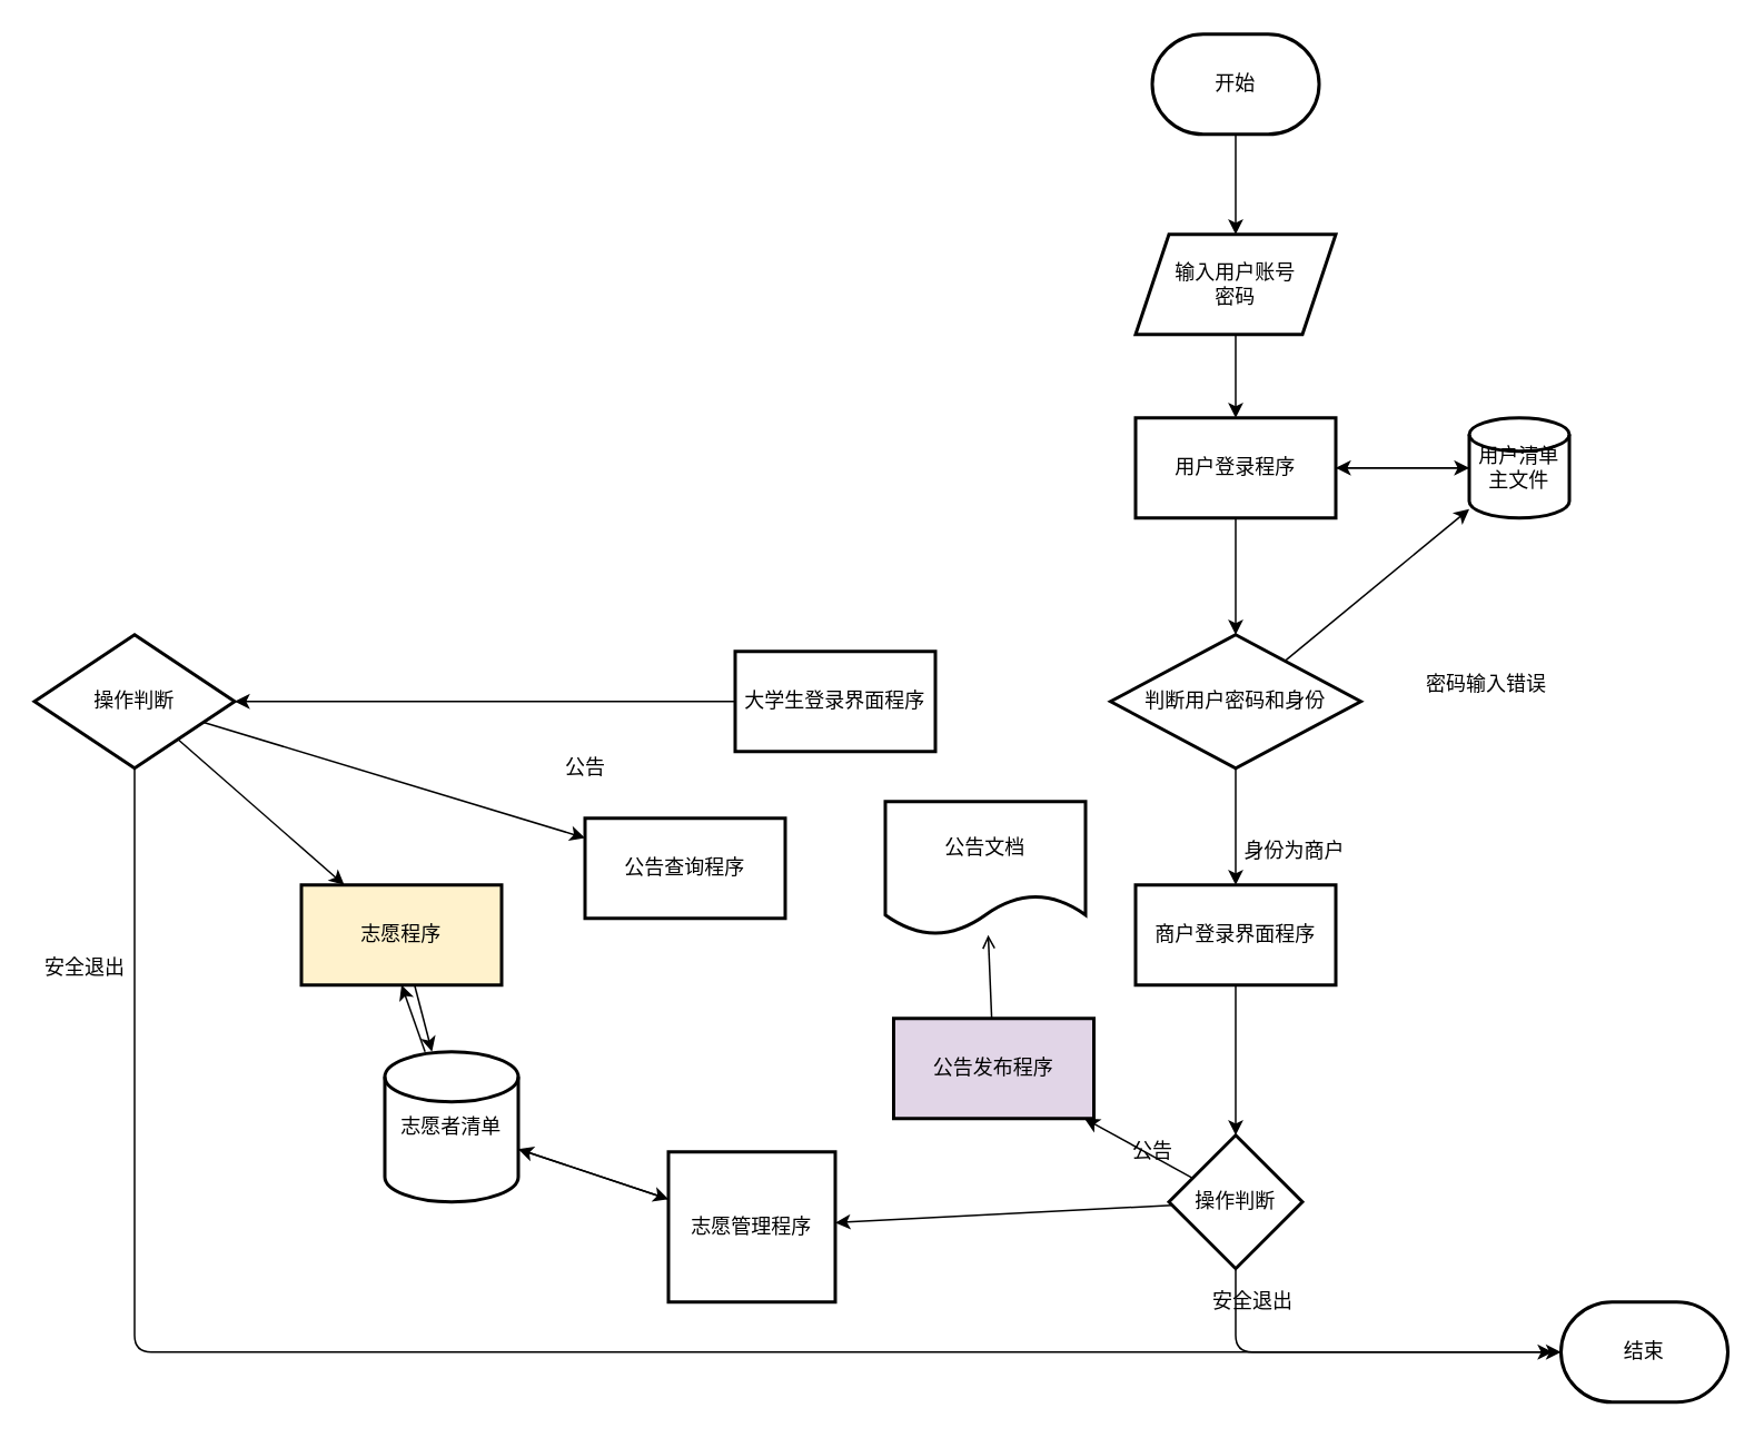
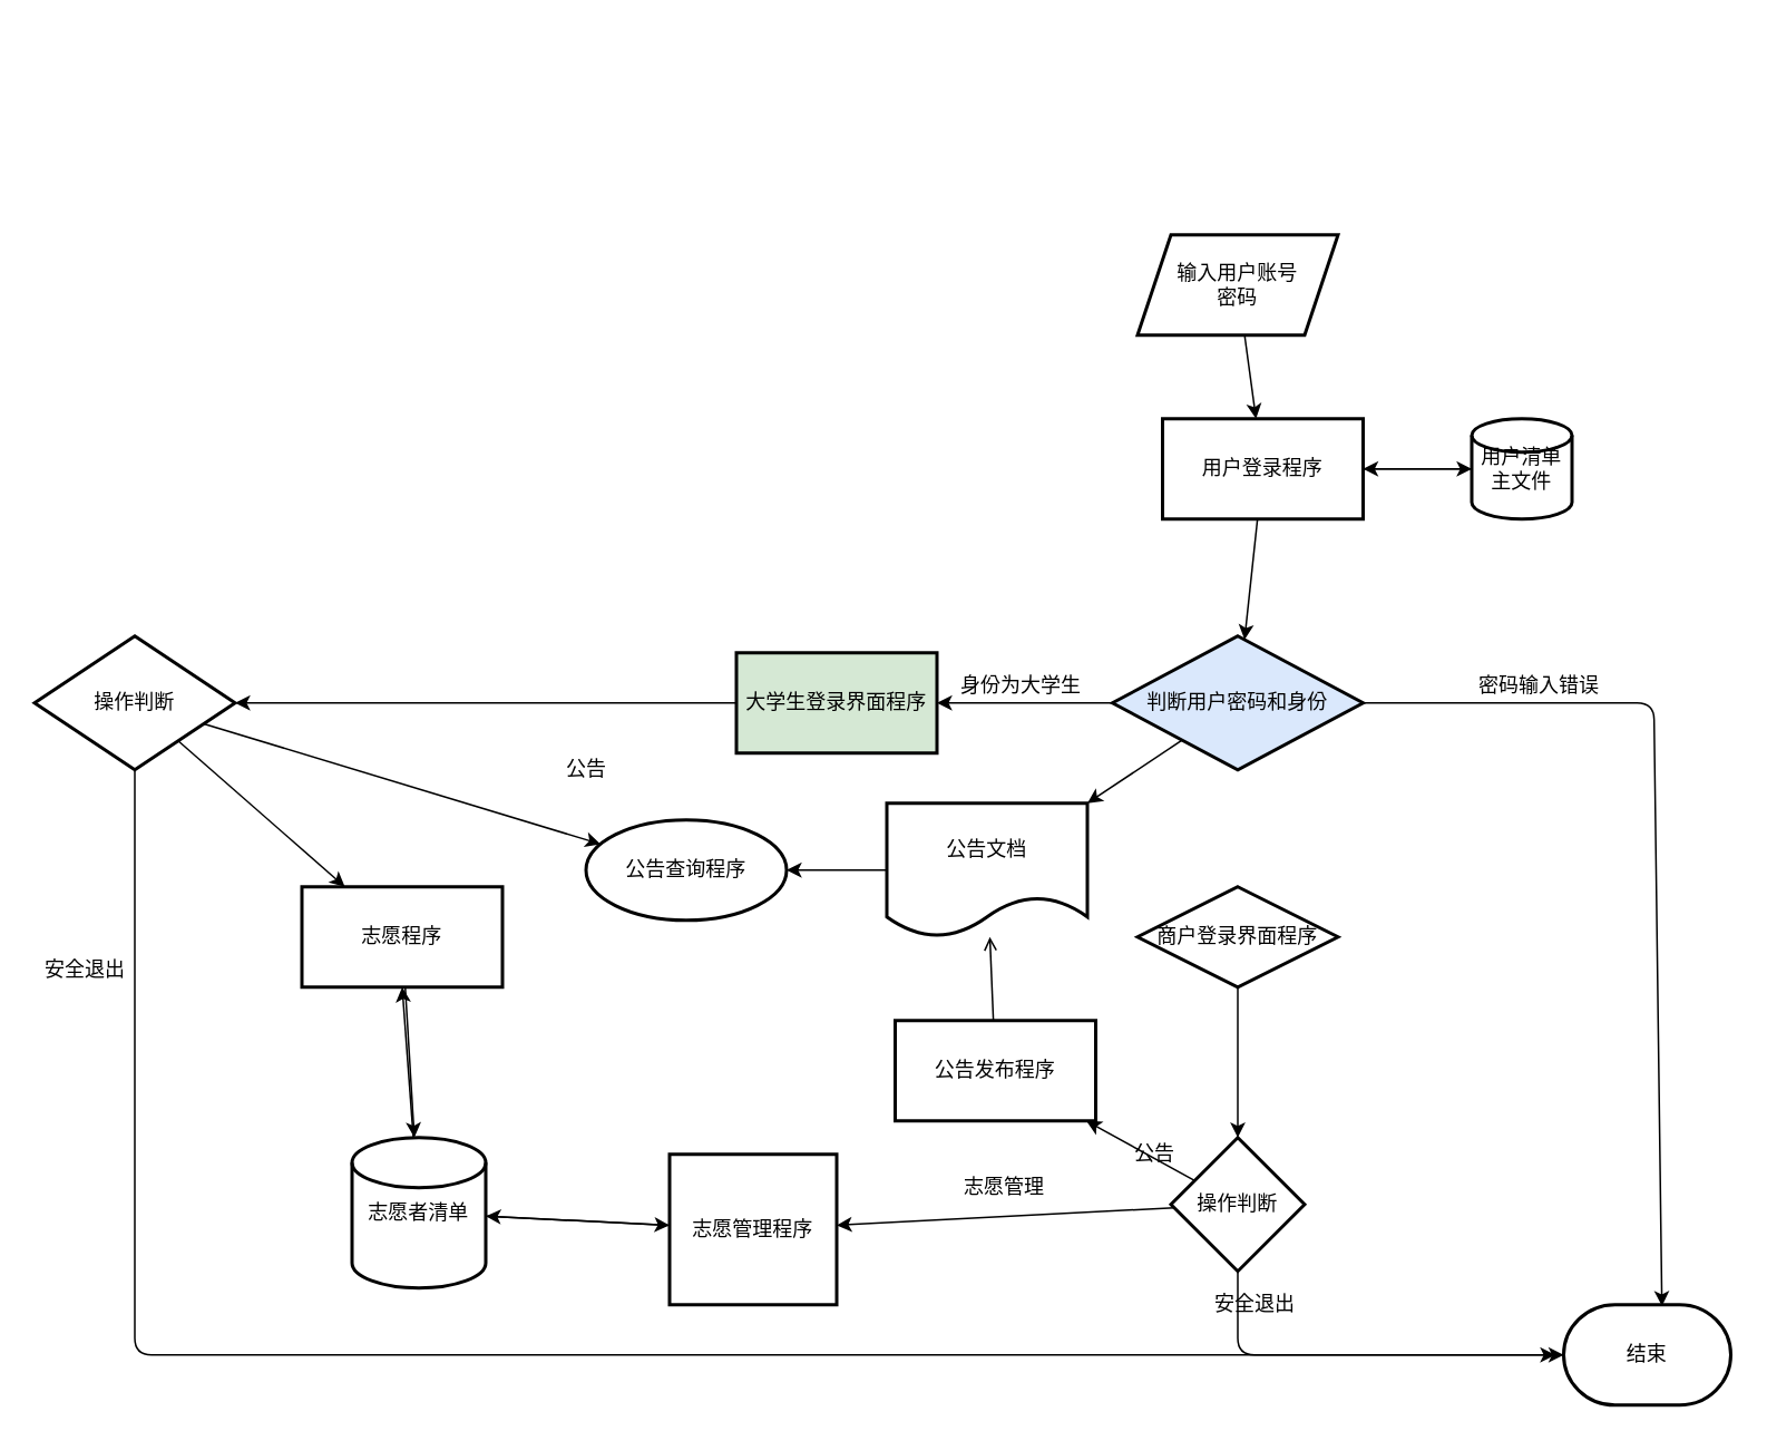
- <mxCell id="3" value="开始" style="strokeWidth=2;html=1;shape=mxgraph.flowchart.terminator;whiteSpace=wrap;" vertex="1" parent="1"><mxGeometry x="690" y="20" width="100" height="60" as="geometry" /></mxCell>
- <mxCell id="2" value="" style="edgeStyle=none;html=1;" edge="1" parent="1" source="3" target="5"><mxGeometry relative="1" as="geometry" /></mxCell>
- <mxCell id="8" value="用户登录程序" style="whiteSpace=wrap;html=1;strokeWidth=2;" vertex="1" parent="1"><mxGeometry x="680" y="250" width="120" height="60" as="geometry" /></mxCell>
+ <mxCell id="8" value="用户登录程序" style="whiteSpace=wrap;html=1;strokeWidth=2;" vertex="1" parent="1"><mxGeometry x="695" y="250" width="120" height="60" as="geometry" /></mxCell>
- <mxCell id="12" value="" style="edgeStyle=none;html=1;" edge="1" parent="1" source="14" target="10"><mxGeometry relative="1" as="geometry" /></mxCell>
+ <mxCell id="12" value="" style="edgeStyle=none;html=1;" edge="1" parent="1" source="14" target="18"><mxGeometry relative="1" as="geometry" /></mxCell>
+ <mxCell id="25" value="身份为大学生" style="text;html=1;align=center;verticalAlign=middle;resizable=0;points=[];autosize=1;strokeColor=none;fillColor=none;" vertex="1" parent="1"><mxGeometry x="565" y="400" width="90" height="20" as="geometry" /></mxCell>
- <mxCell id="16" value="密码输入错误" style="text;html=1;align=center;verticalAlign=middle;resizable=0;points=[];autosize=1;strokeColor=none;fillColor=none;" vertex="1" parent="1"><mxGeometry x="845" y="400" width="90" height="20" as="geometry" /></mxCell>
+ <mxCell id="16" value="密码输入错误" style="text;html=1;align=center;verticalAlign=middle;resizable=0;points=[];autosize=1;strokeColor=none;fillColor=none;" vertex="1" parent="1"><mxGeometry x="875" y="400" width="90" height="20" as="geometry" /></mxCell>
- <mxCell id="18" value="大学生登录界面程序" style="whiteSpace=wrap;html=1;strokeWidth=2;" vertex="1" parent="1"><mxGeometry x="440" y="390" width="120" height="60" as="geometry" /></mxCell>
+ <mxCell id="18" value="大学生登录界面程序" style="whiteSpace=wrap;html=1;strokeWidth=2;fillColor=#d5e8d4;" vertex="1" parent="1"><mxGeometry x="440" y="390" width="120" height="60" as="geometry" /></mxCell>
- <mxCell id="14" value="判断用户密码和身份" style="rhombus;whiteSpace=wrap;html=1;strokeWidth=2;" vertex="1" parent="1"><mxGeometry x="665" y="380" width="150" height="80" as="geometry" /></mxCell>
+ <mxCell id="14" value="判断用户密码和身份" style="rhombus;whiteSpace=wrap;html=1;strokeWidth=2;fillColor=#dae8fc;" vertex="1" parent="1"><mxGeometry x="665" y="380" width="150" height="80" as="geometry" /></mxCell>
- <mxCell id="13" value="" style="edgeStyle=none;html=1;" edge="1" parent="1" source="14" target="20"><mxGeometry relative="1" as="geometry" /></mxCell>
+ <mxCell id="13" value="" style="edgeStyle=none;html=1;" edge="1" parent="1" source="14" target="37"><mxGeometry relative="1" as="geometry" /></mxCell>
- <mxCell id="26" value="身份为商户" style="text;html=1;align=center;verticalAlign=middle;resizable=0;points=[];autosize=1;strokeColor=none;fillColor=none;" vertex="1" parent="1"><mxGeometry x="735" y="500" width="80" height="20" as="geometry" /></mxCell>
+ <mxCell id="11" style="edgeStyle=none;html=1;exitX=1;exitY=0.5;exitDx=0;exitDy=0;entryX=0.588;entryY=0.013;entryDx=0;entryDy=0;entryPerimeter=0;" edge="1" parent="1" source="14" target="15"><mxGeometry relative="1" as="geometry"><Array as="points"><mxPoint x="989" y="420" /></Array></mxGeometry></mxCell>
- <mxCell id="28" value="公告查询程序" style="whiteSpace=wrap;html=1;strokeWidth=2;" vertex="1" parent="1"><mxGeometry x="350" y="490" width="120" height="60" as="geometry" /></mxCell>
+ <mxCell id="28" value="公告查询程序" style="ellipse;whiteSpace=wrap;html=1;strokeWidth=2;" vertex="1" parent="1"><mxGeometry x="350" y="490" width="120" height="60" as="geometry" /></mxCell>
+ <mxCell id="36" value="" style="edgeStyle=none;html=1;" edge="1" parent="1" source="37" target="28"><mxGeometry relative="1" as="geometry" /></mxCell>
- <mxCell id="45" value="志愿程序" style="whiteSpace=wrap;html=1;strokeWidth=2;fillColor=#fff2cc;" vertex="1" parent="1"><mxGeometry x="180" y="530" width="120" height="60" as="geometry" /></mxCell>
+ <mxCell id="45" value="志愿程序" style="whiteSpace=wrap;html=1;strokeWidth=2;" vertex="1" parent="1"><mxGeometry x="180" y="530" width="120" height="60" as="geometry" /></mxCell>
- <mxCell id="20" value="商户登录界面程序" style="whiteSpace=wrap;html=1;strokeWidth=2;" vertex="1" parent="1"><mxGeometry x="680" y="530" width="120" height="60" as="geometry" /></mxCell>
+ <mxCell id="20" value="商户登录界面程序" style="rhombus;whiteSpace=wrap;html=1;strokeWidth=2;" vertex="1" parent="1"><mxGeometry x="680" y="530" width="120" height="60" as="geometry" /></mxCell>
- <mxCell id="34" value="公告发布程序" style="whiteSpace=wrap;html=1;strokeWidth=2;fillColor=#e1d5e7;" vertex="1" parent="1"><mxGeometry x="535" y="610" width="120" height="60" as="geometry" /></mxCell>
+ <mxCell id="34" value="公告发布程序" style="whiteSpace=wrap;html=1;strokeWidth=2;" vertex="1" parent="1"><mxGeometry x="535" y="610" width="120" height="60" as="geometry" /></mxCell>
- <mxCell id="43" value="志愿者清单" style="strokeWidth=2;html=1;shape=mxgraph.flowchart.database;whiteSpace=wrap;" vertex="1" parent="1"><mxGeometry x="230" y="630" width="80" height="90" as="geometry" /></mxCell>
+ <mxCell id="43" value="志愿者清单" style="strokeWidth=2;html=1;shape=mxgraph.flowchart.database;whiteSpace=wrap;" vertex="1" parent="1"><mxGeometry x="210" y="680" width="80" height="90" as="geometry" /></mxCell>
+ <mxCell id="40" value="志愿管理" style="text;html=1;align=center;verticalAlign=middle;resizable=0;points=[];autosize=1;strokeColor=none;fillColor=none;" vertex="1" parent="1"><mxGeometry x="570" y="700" width="60" height="20" as="geometry" /></mxCell>
